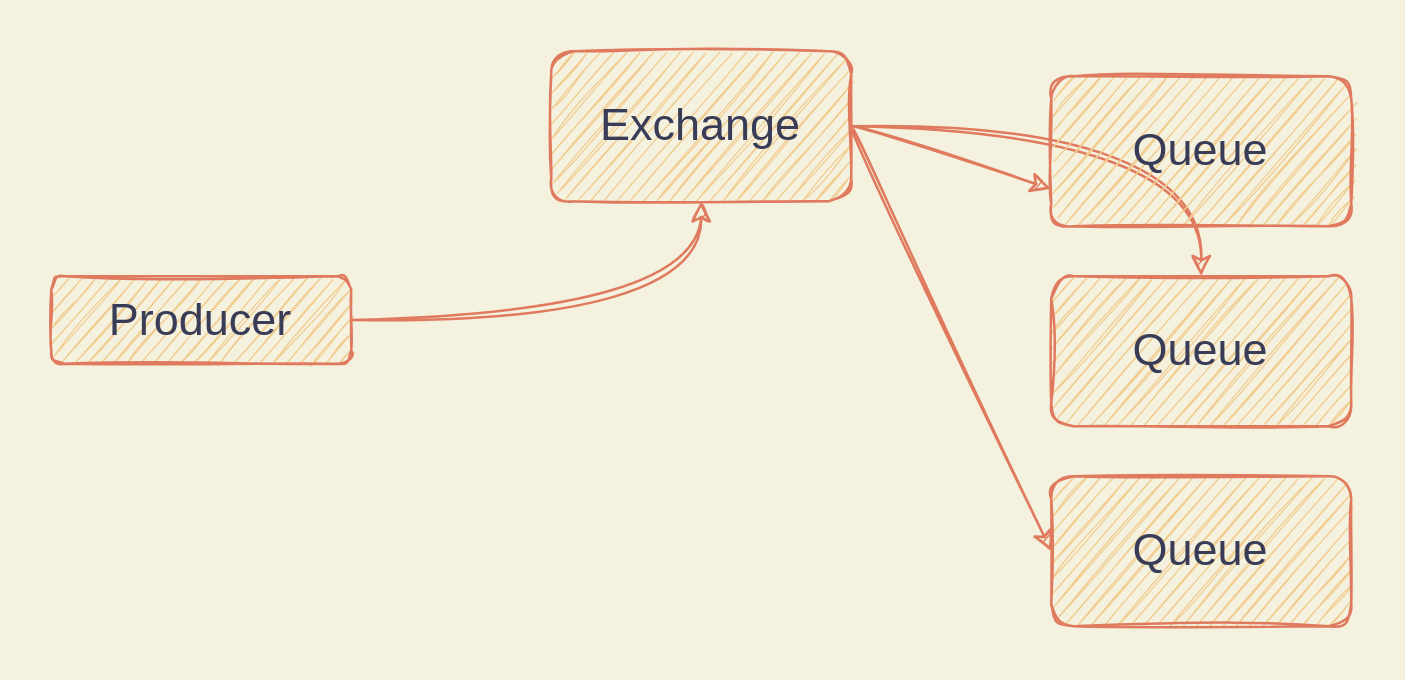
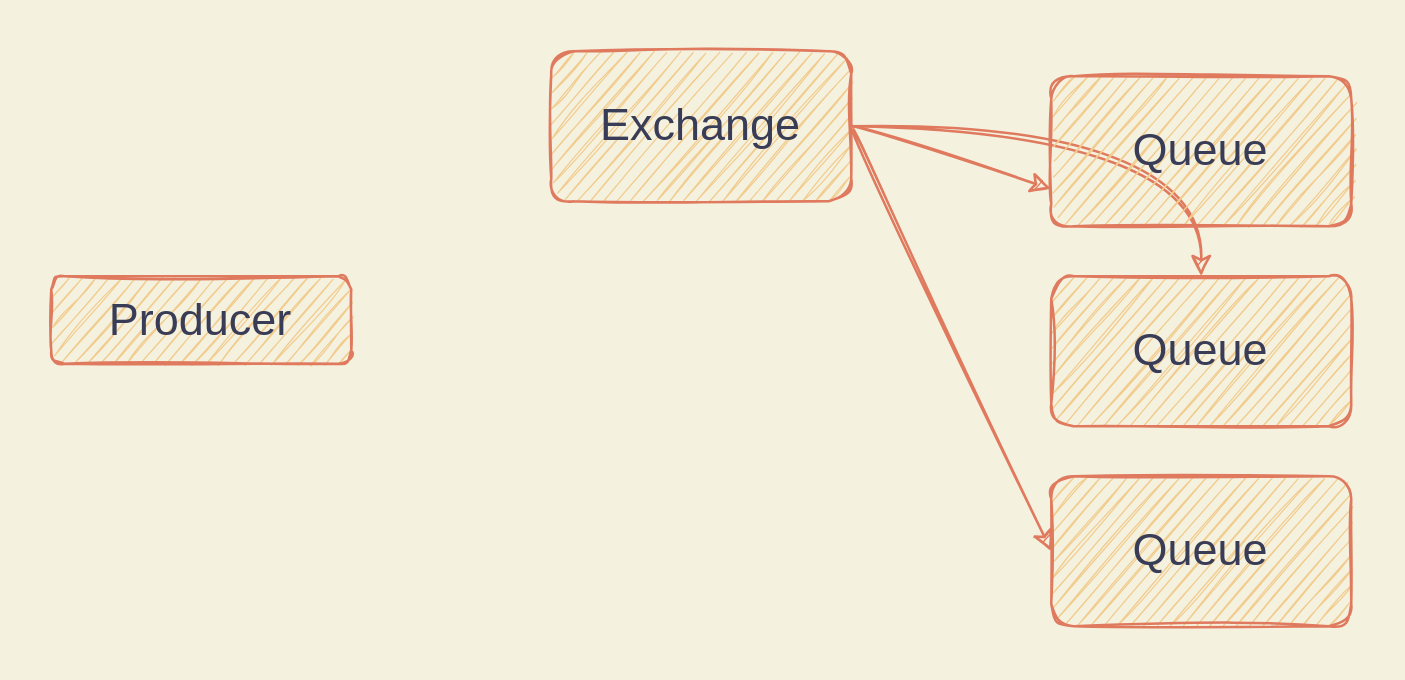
- <mxCell id="2" value="" style="edgeStyle=orthogonalEdgeStyle;orthogonalLoop=1;jettySize=auto;html=1;fontSize=18;labelBackgroundColor=#F4F1DE;strokeColor=#E07A5F;fontColor=#393C56;sketch=1;curved=1;" edge="1" parent="1" source="3" target="7"><mxGeometry relative="1" as="geometry" /></mxCell>
